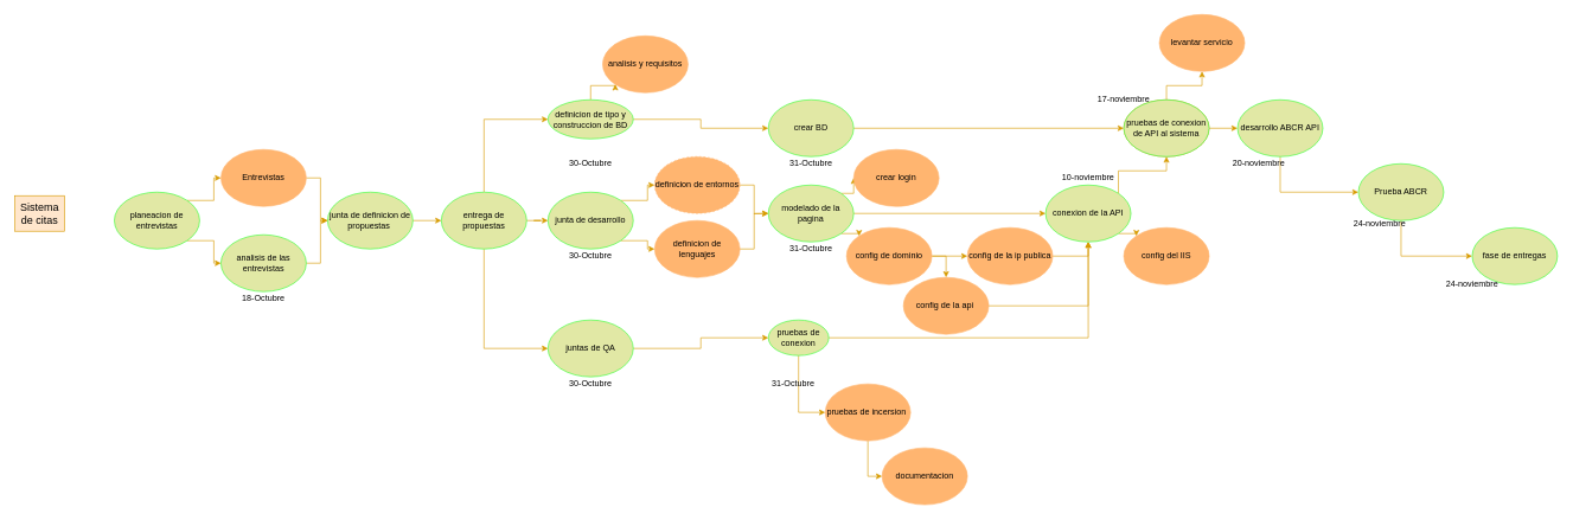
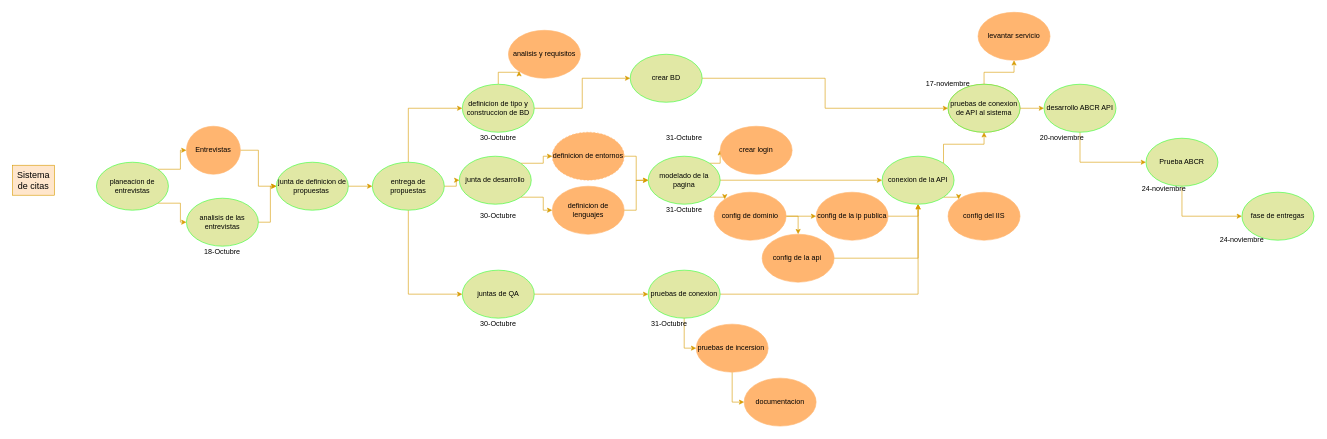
- <mxCell id="18" value="definicion de tipo y construccion de BD" style="ellipse;whiteSpace=wrap;html=1;strokeColor=#33FF33;fillColor=#E1E8A5;" parent="1" vertex="1"><mxGeometry x="770" y="140" width="120" height="55" as="geometry" /></mxCell>
+ <mxCell id="18" value="definicion de tipo y construccion de BD" style="ellipse;whiteSpace=wrap;html=1;strokeColor=#33FF33;fillColor=#E1E8A5;" parent="1" vertex="1"><mxGeometry x="770" y="140" width="120" height="80" as="geometry" /></mxCell>
- <mxCell id="37" value="crear BD" style="ellipse;whiteSpace=wrap;html=1;strokeColor=#33FF33;fillColor=#E1E8A5;" parent="1" vertex="1"><mxGeometry x="1080" y="140" width="120" height="80" as="geometry" /></mxCell>
+ <mxCell id="37" value="crear BD" style="ellipse;whiteSpace=wrap;html=1;strokeColor=#33FF33;fillColor=#E1E8A5;" parent="1" vertex="1"><mxGeometry x="1050" y="90" width="120" height="80" as="geometry" /></mxCell>
- <mxCell id="7" value="Entrevistas" style="ellipse;whiteSpace=wrap;html=1;fillColor=#FFB570;strokeColor=#FFB570;" parent="1" vertex="1"><mxGeometry x="310" y="210" width="120" height="80" as="geometry" /></mxCell>
+ <mxCell id="7" value="Entrevistas" style="ellipse;whiteSpace=wrap;html=1;fillColor=#FFB570;strokeColor=#FFB570;" parent="1" vertex="1"><mxGeometry x="310" y="210" width="90" height="80" as="geometry" /></mxCell>
- <mxCell id="69" value="10-noviembre" style="text;html=1;strokeColor=none;fillColor=none;align=center;verticalAlign=middle;whiteSpace=wrap;rounded=0;" vertex="1" parent="1"><mxGeometry x="1490" y="240" width="80" height="20" as="geometry" /></mxCell>
- <mxCell id="21" value="junta de desarrollo" style="ellipse;whiteSpace=wrap;html=1;strokeColor=#33FF33;fillColor=#E1E8A5;" parent="1" vertex="1"><mxGeometry x="770" y="270" width="120" height="80" as="geometry" /></mxCell>
+ <mxCell id="21" value="junta de desarrollo" style="ellipse;whiteSpace=wrap;html=1;strokeColor=#33FF33;fillColor=#E1E8A5;" parent="1" vertex="1"><mxGeometry x="765" y="260" width="120" height="80" as="geometry" /></mxCell>
- <mxCell id="31" value="pruebas de conexion" style="ellipse;whiteSpace=wrap;html=1;strokeColor=#33FF33;fillColor=#E1E8A5;" parent="1" vertex="1"><mxGeometry x="1080" y="450" width="85" height="50" as="geometry" /></mxCell>
+ <mxCell id="31" value="pruebas de conexion" style="ellipse;whiteSpace=wrap;html=1;strokeColor=#33FF33;fillColor=#E1E8A5;" parent="1" vertex="1"><mxGeometry x="1080" y="450" width="120" height="80" as="geometry" /></mxCell>
